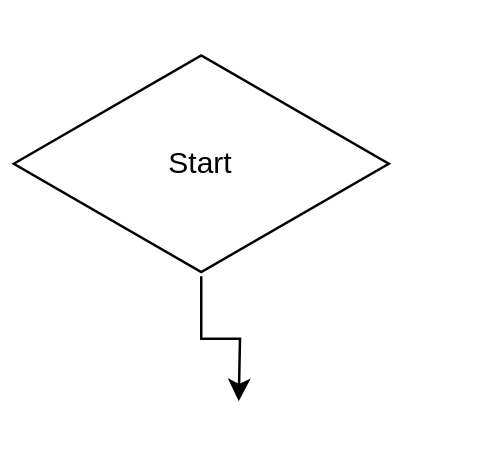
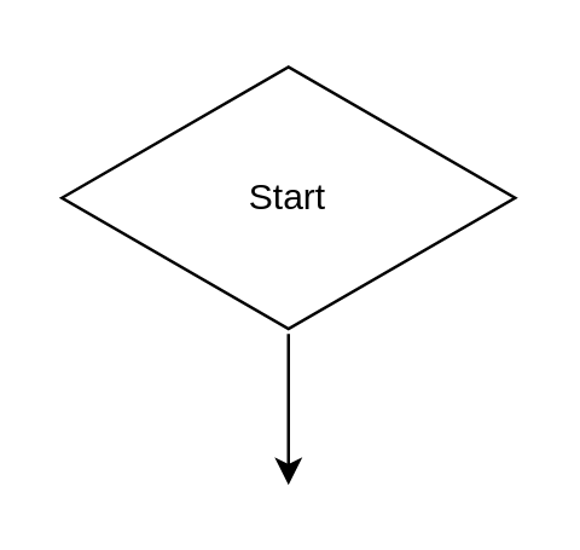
- <mxCell id="3" value="Start" style="html=1;whiteSpace=wrap;aspect=fixed;shape=isoRectangle;" vertex="1" parent="1"><mxGeometry x="5" y="20" width="150" height="90" as="geometry" /></mxCell>
+ <mxCell id="3" value="Start" style="html=1;whiteSpace=wrap;aspect=fixed;shape=isoRectangle;" vertex="1" parent="1"><mxGeometry x="20" y="20" width="150" height="90" as="geometry" /></mxCell>
